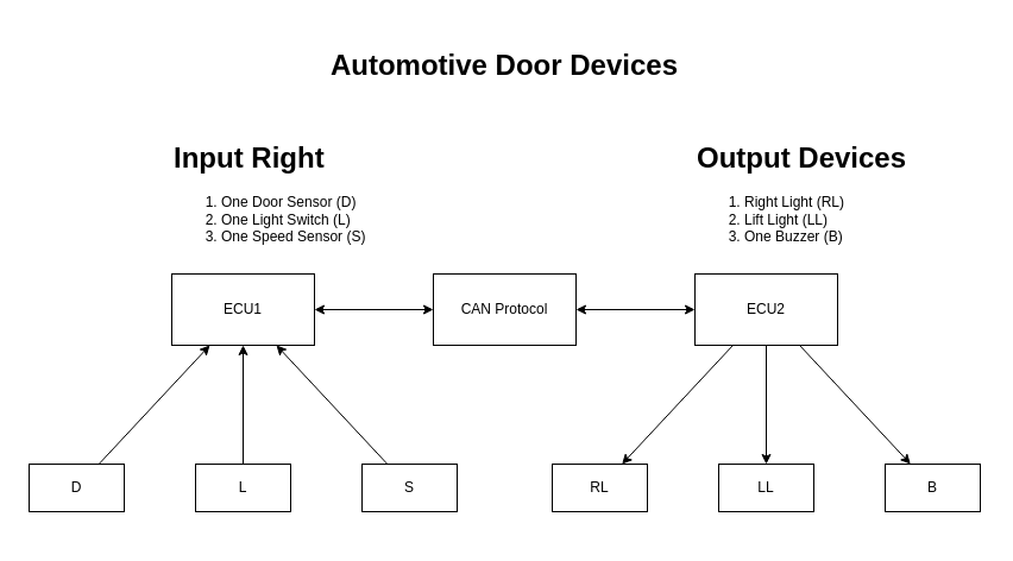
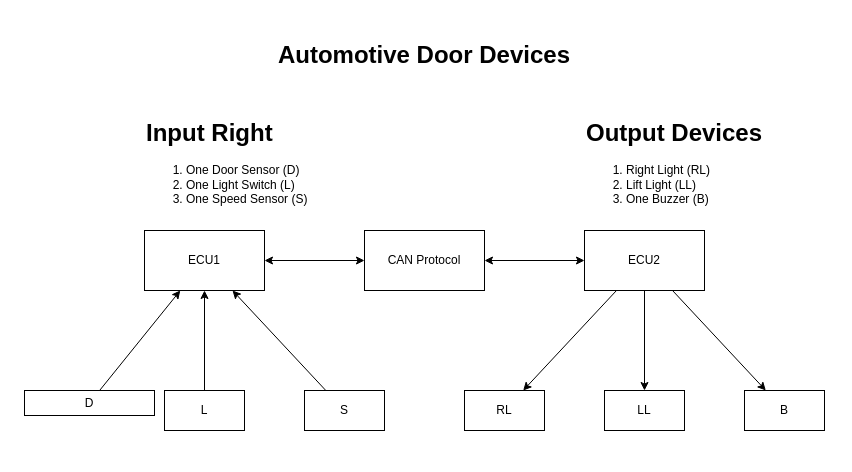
- <mxCell id="6" value="D" style="rounded=0;whiteSpace=wrap;html=1;" parent="1" vertex="1"><mxGeometry x="24" y="390" width="80" height="40" as="geometry" /></mxCell>
+ <mxCell id="6" value="D" style="rounded=0;whiteSpace=wrap;html=1;" parent="1" vertex="1"><mxGeometry x="24" y="390" width="130" height="25" as="geometry" /></mxCell>
